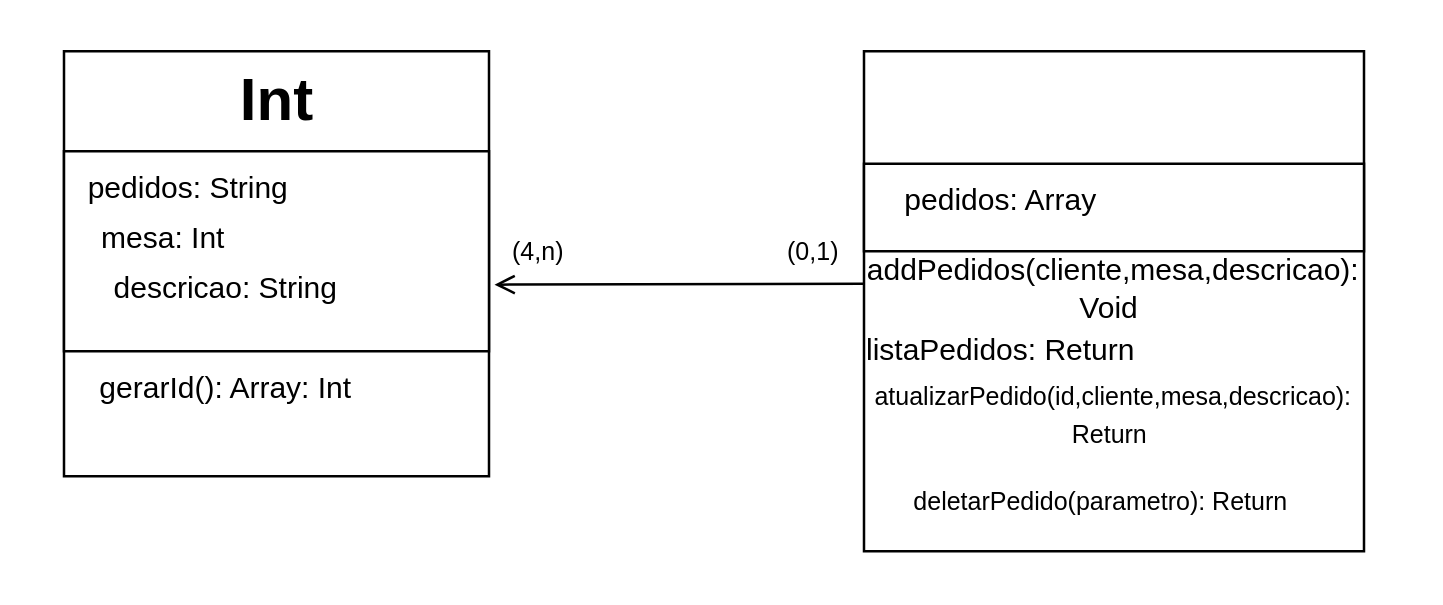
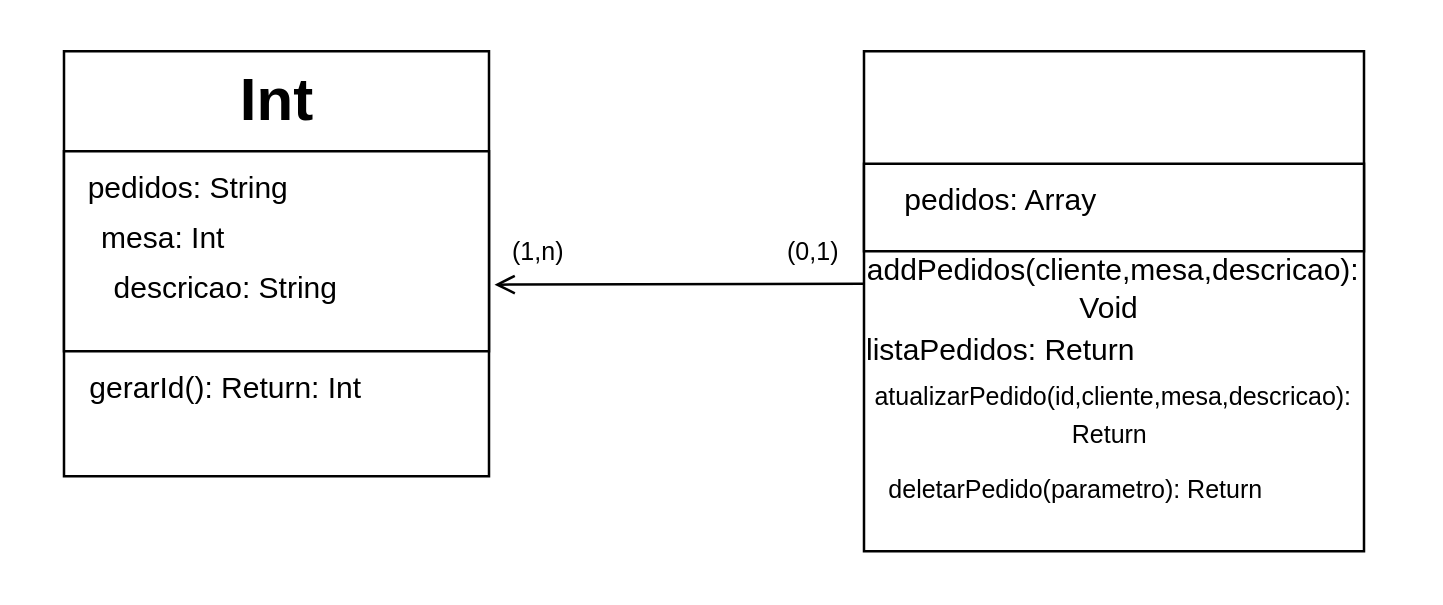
- <mxCell id="18" value="(4,n)" style="text;html=1;strokeColor=none;fillColor=none;align=center;verticalAlign=middle;whiteSpace=wrap;rounded=0;fontSize=10;" vertex="1" parent="1"><mxGeometry x="185" y="85" width="60" height="30" as="geometry" /></mxCell>
+ <mxCell id="18" value="(1,n)" style="text;html=1;strokeColor=none;fillColor=none;align=center;verticalAlign=middle;whiteSpace=wrap;rounded=0;fontSize=10;" vertex="1" parent="1"><mxGeometry x="185" y="85" width="60" height="30" as="geometry" /></mxCell>
- <mxCell id="8" value="gerarId(): Array: Int" style="text;html=1;strokeColor=none;fillColor=none;align=center;verticalAlign=middle;whiteSpace=wrap;rounded=0;" vertex="1" parent="1"><mxGeometry x="20" y="140" width="140" height="30" as="geometry" /></mxCell>
+ <mxCell id="8" value="gerarId(): Return: Int" style="text;html=1;strokeColor=none;fillColor=none;align=center;verticalAlign=middle;whiteSpace=wrap;rounded=0;" vertex="1" parent="1"><mxGeometry x="20" y="140" width="140" height="30" as="geometry" /></mxCell>
- <mxCell id="16" value="deletarPedido(parametro): Return" style="text;html=1;strokeColor=none;fillColor=none;align=center;verticalAlign=middle;whiteSpace=wrap;rounded=0;fontSize=10;" vertex="1" parent="1"><mxGeometry x="355" y="185" width="170" height="30" as="geometry" /></mxCell>
+ <mxCell id="16" value="deletarPedido(parametro): Return" style="text;html=1;strokeColor=none;fillColor=none;align=center;verticalAlign=middle;whiteSpace=wrap;rounded=0;fontSize=10;" vertex="1" parent="1"><mxGeometry x="345" y="180" width="170" height="30" as="geometry" /></mxCell>
